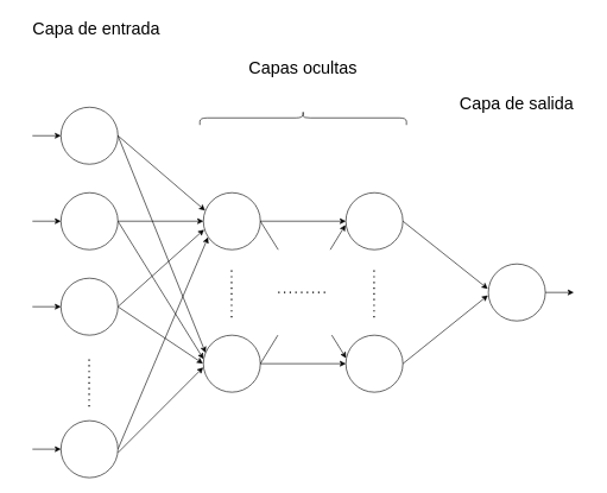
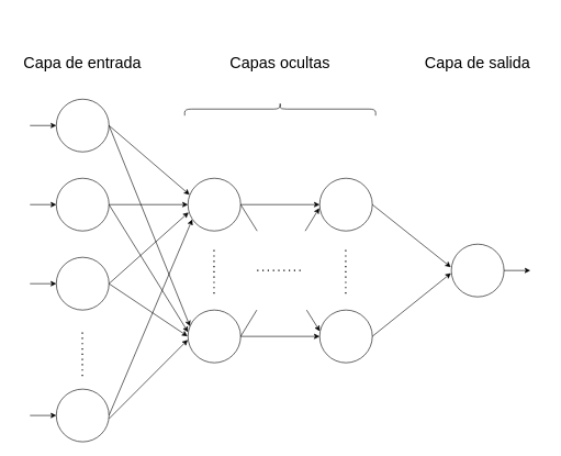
- <mxCell id="35" value="Capa de entrada" style="text;html=1;align=center;verticalAlign=middle;whiteSpace=wrap;rounded=0;fontSize=24;" parent="1" vertex="1"><mxGeometry x="30" y="25" width="210" height="30" as="geometry" /></mxCell>
+ <mxCell id="35" value="Capa de entrada" style="text;html=1;align=center;verticalAlign=middle;whiteSpace=wrap;rounded=0;fontSize=24;" parent="1" vertex="1"><mxGeometry x="20" y="80" width="210" height="30" as="geometry" /></mxCell>
- <mxCell id="37" value="Capa de salida" style="text;html=1;align=center;verticalAlign=middle;whiteSpace=wrap;rounded=0;fontSize=24;" parent="1" vertex="1"><mxGeometry x="620" y="130" width="210" height="30" as="geometry" /></mxCell>
+ <mxCell id="37" value="Capa de salida" style="text;html=1;align=center;verticalAlign=middle;whiteSpace=wrap;rounded=0;fontSize=24;" parent="1" vertex="1"><mxGeometry x="620" y="80" width="210" height="30" as="geometry" /></mxCell>
